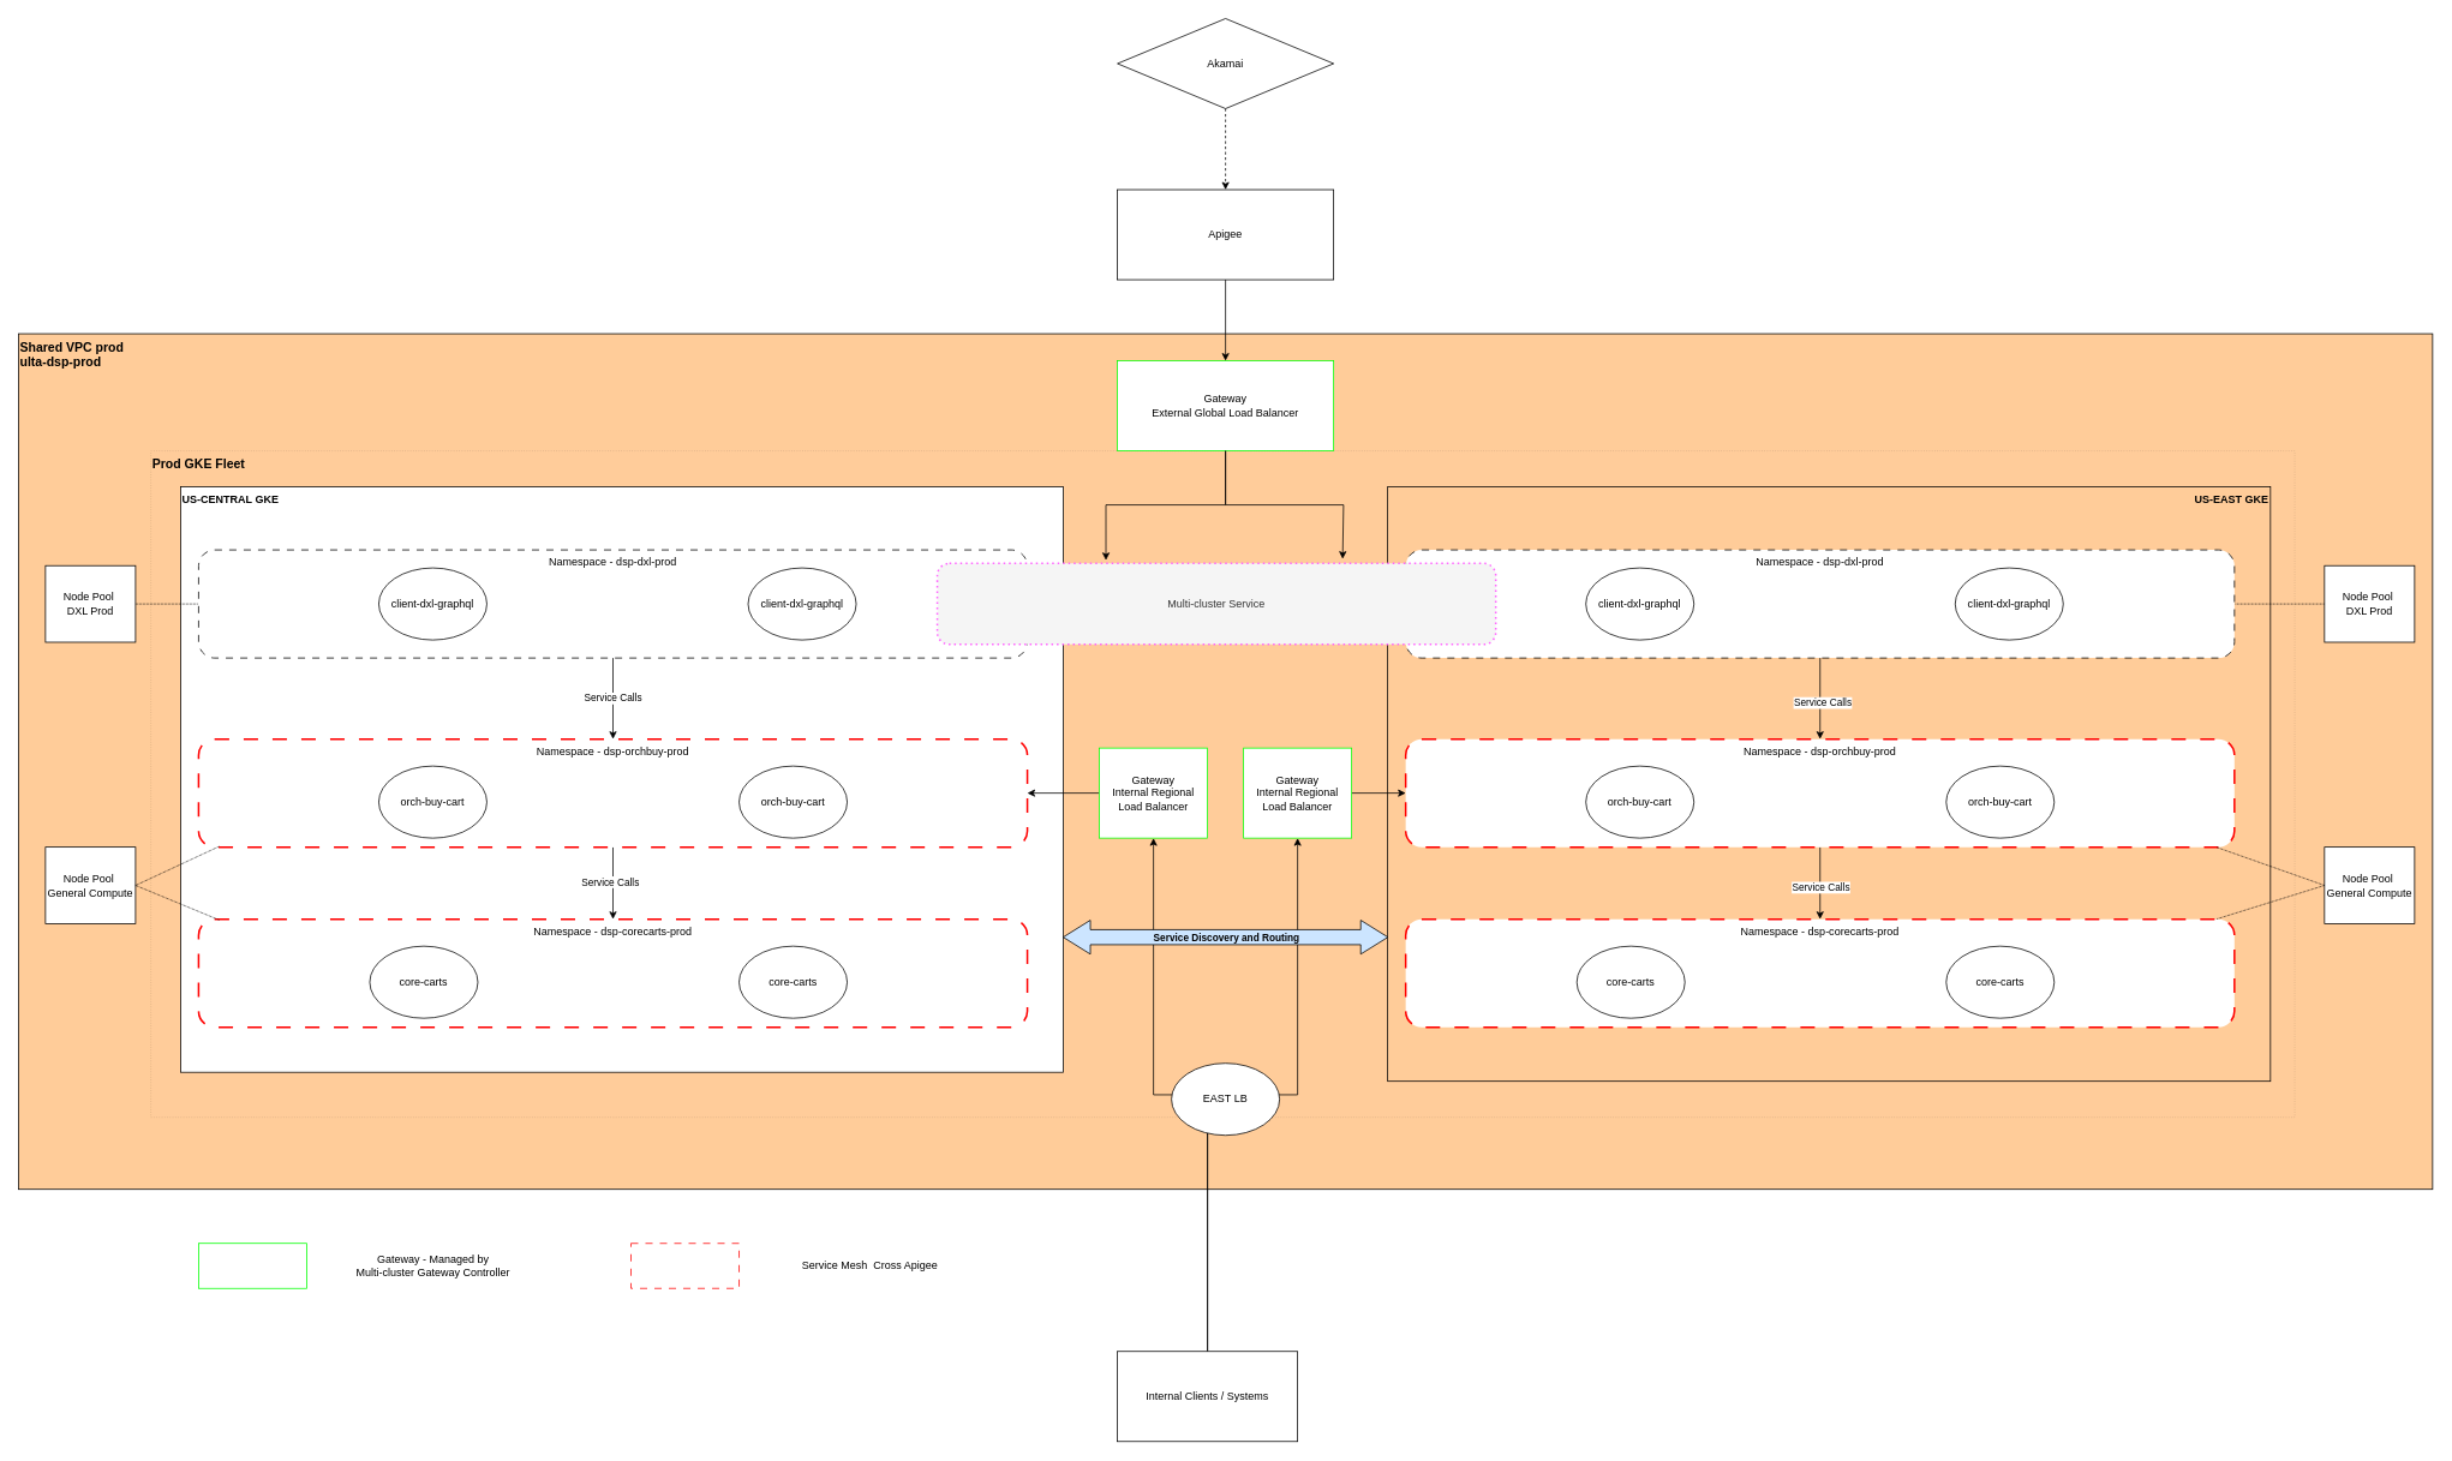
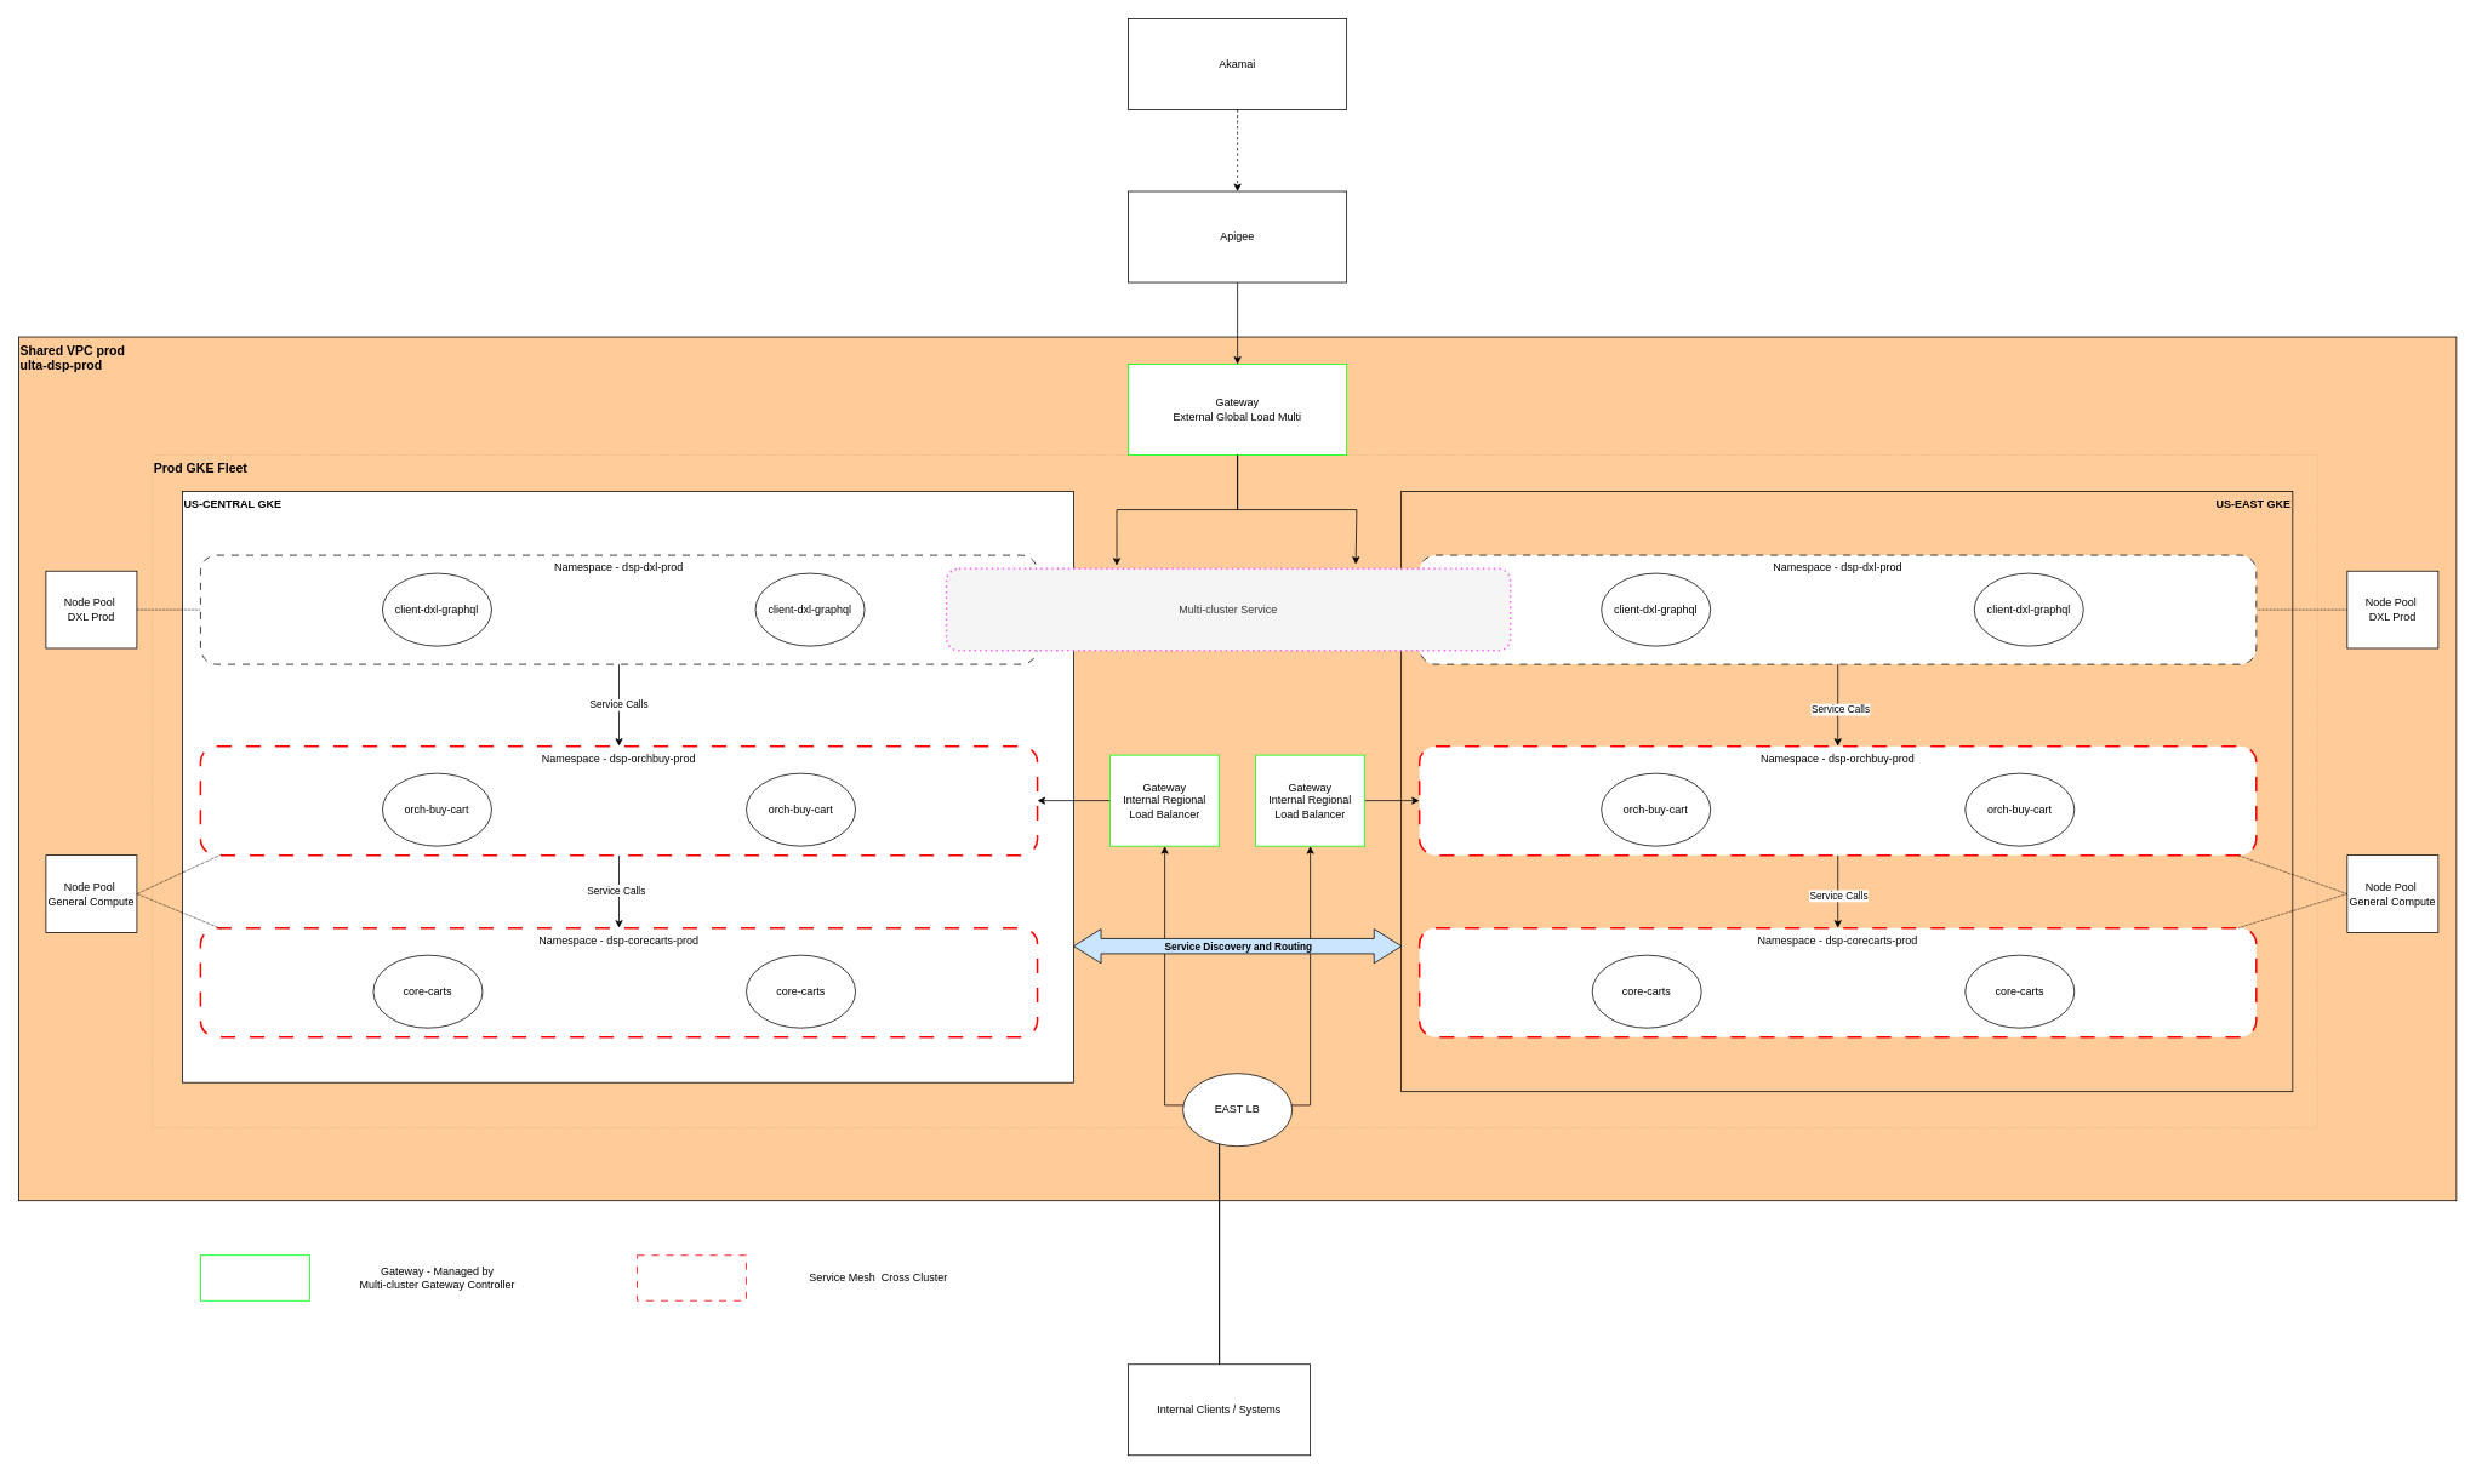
- <mxCell id="40" value="Akamai" style="rhombus;whiteSpace=wrap;html=1;" vertex="1" parent="1"><mxGeometry x="1240" y="20" width="240" height="100" as="geometry" /></mxCell>
+ <mxCell id="40" value="Akamai" style="rounded=0;whiteSpace=wrap;html=1;" vertex="1" parent="1"><mxGeometry x="1240" y="20" width="240" height="100" as="geometry" /></mxCell>
- <mxCell id="32" value="Gateway&lt;br&gt;External Global Load Balancer" style="rounded=0;whiteSpace=wrap;html=1;strokeColor=#00FF00;" vertex="1" parent="1"><mxGeometry x="1240" y="400" width="240" height="100" as="geometry" /></mxCell>
+ <mxCell id="32" value="Gateway&lt;br&gt;External Global Load Multi" style="rounded=0;whiteSpace=wrap;html=1;strokeColor=#00FF00;" vertex="1" parent="1"><mxGeometry x="1240" y="400" width="240" height="100" as="geometry" /></mxCell>
- <mxCell id="51" value="Service Mesh&amp;nbsp; Cross Apigee" style="text;html=1;align=center;verticalAlign=middle;resizable=0;points=[];autosize=1;strokeColor=none;fillColor=none;" vertex="1" parent="1"><mxGeometry x="875" y="1390" width="180" height="30" as="geometry" /></mxCell>
+ <mxCell id="51" value="Service Mesh&amp;nbsp; Cross Cluster" style="text;html=1;align=center;verticalAlign=middle;resizable=0;points=[];autosize=1;strokeColor=none;fillColor=none;" vertex="1" parent="1"><mxGeometry x="875" y="1390" width="180" height="30" as="geometry" /></mxCell>
